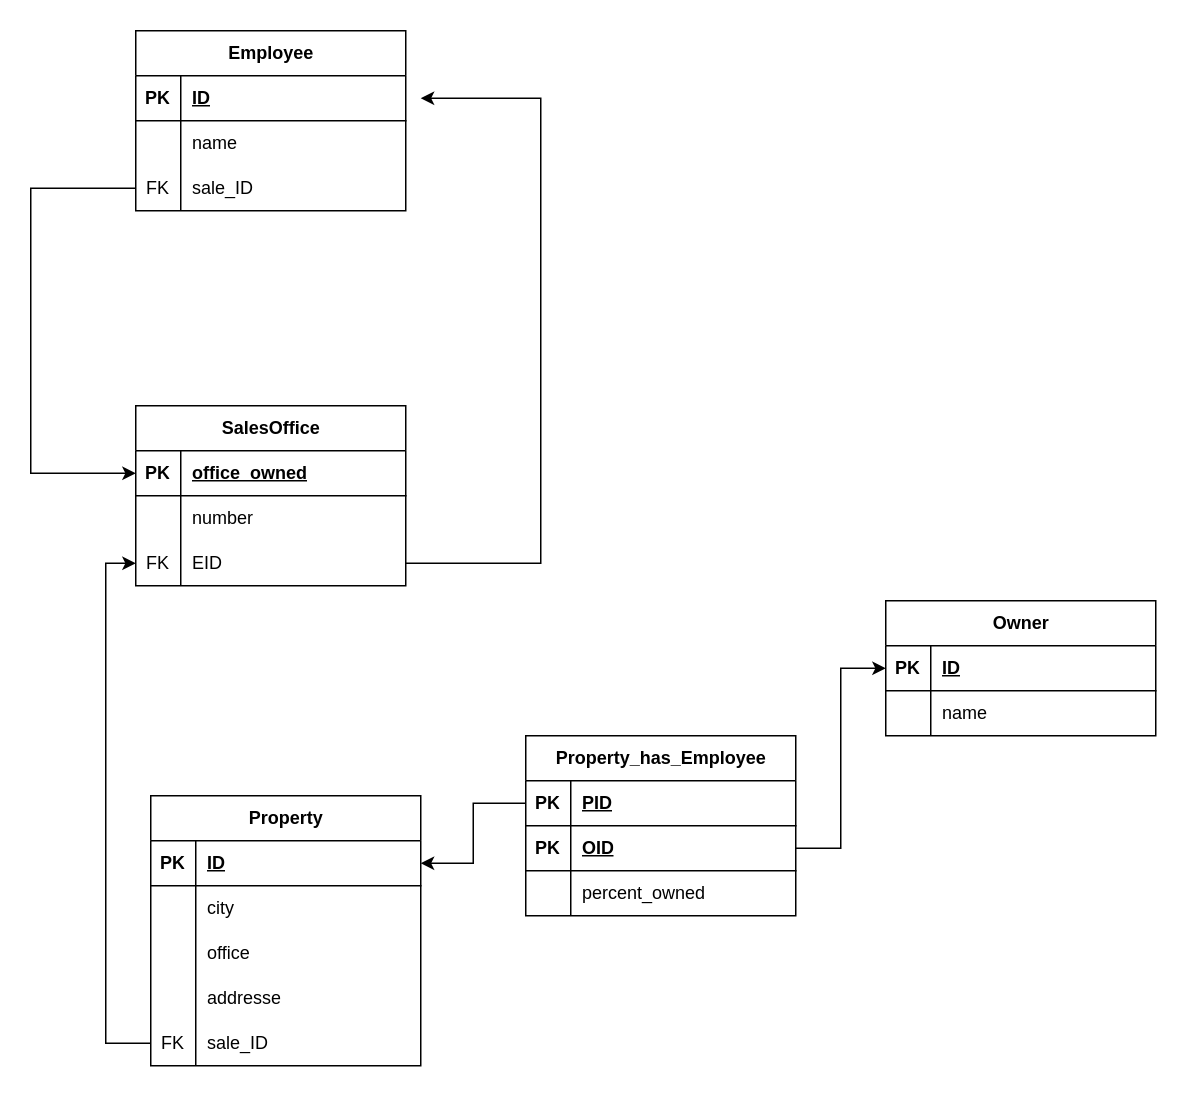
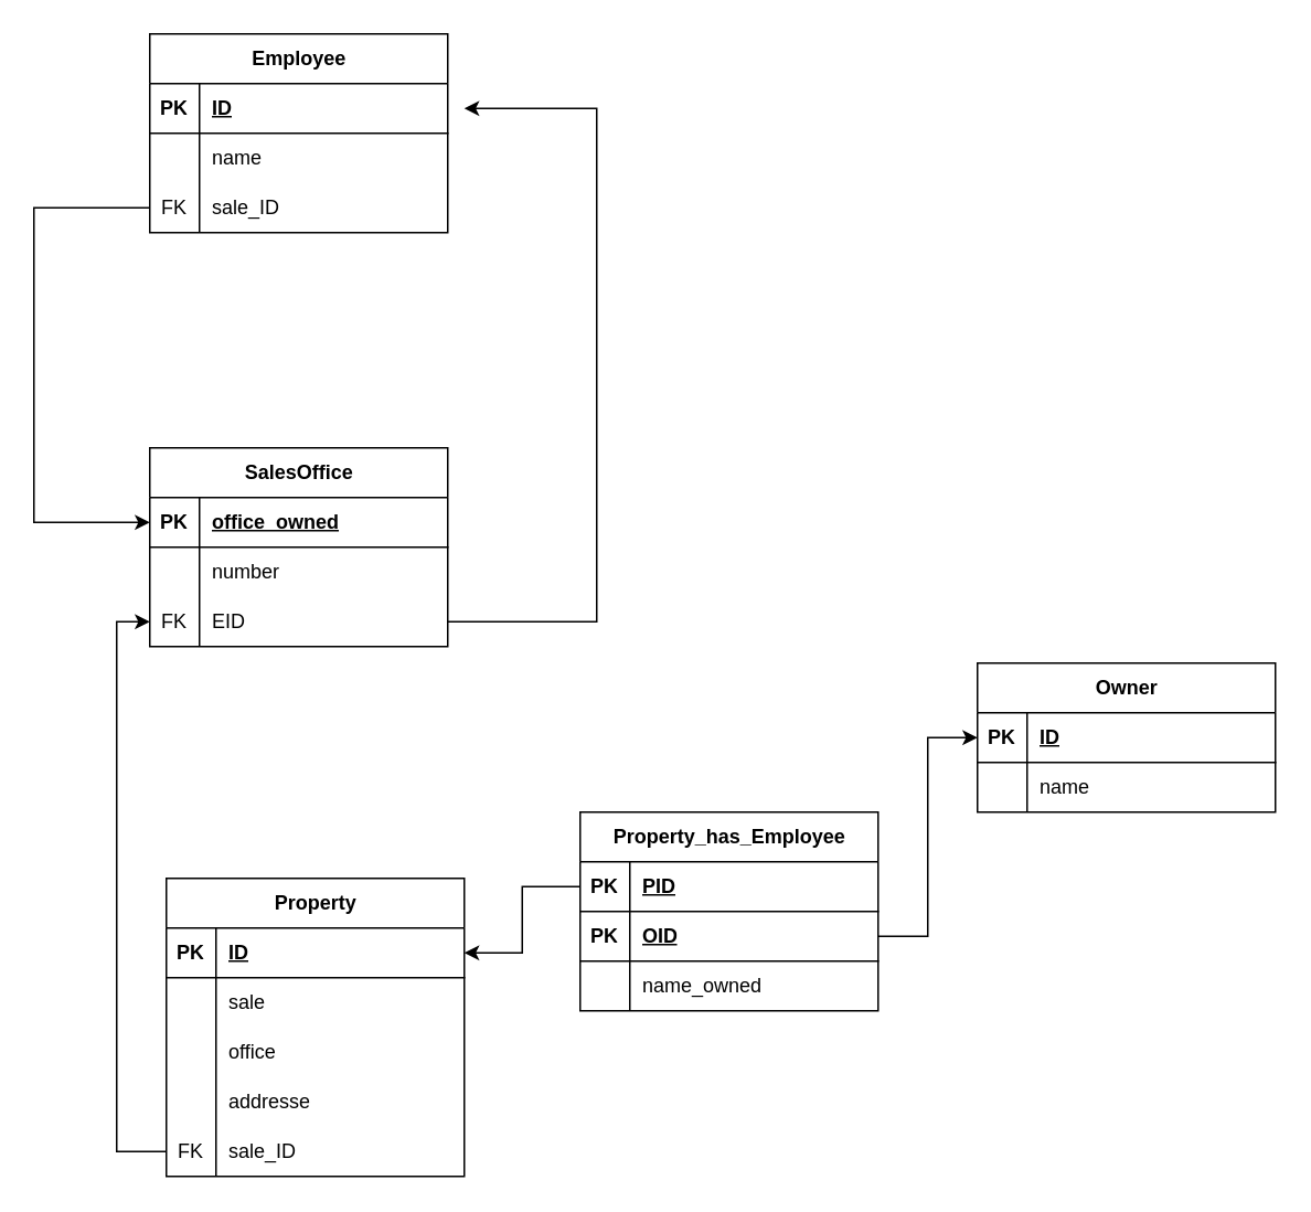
- <mxCell id="57" value="percent_owned" style="shape=partialRectangle;connectable=0;fillColor=none;top=0;left=0;bottom=0;right=0;align=left;spacingLeft=6;overflow=hidden;whiteSpace=wrap;html=1;" vertex="1" parent="55"><mxGeometry x="30" width="150" height="30" as="geometry"><mxRectangle width="150" height="30" as="alternateBounds" /></mxGeometry></mxCell>
+ <mxCell id="57" value="name_owned" style="shape=partialRectangle;connectable=0;fillColor=none;top=0;left=0;bottom=0;right=0;align=left;spacingLeft=6;overflow=hidden;whiteSpace=wrap;html=1;" vertex="1" parent="55"><mxGeometry x="30" width="150" height="30" as="geometry"><mxRectangle width="150" height="30" as="alternateBounds" /></mxGeometry></mxCell>
- <mxCell id="28" value="city" style="shape=partialRectangle;connectable=0;fillColor=none;top=0;left=0;bottom=0;right=0;align=left;spacingLeft=6;overflow=hidden;whiteSpace=wrap;html=1;" vertex="1" parent="26"><mxGeometry x="30" width="150" height="30" as="geometry"><mxRectangle width="150" height="30" as="alternateBounds" /></mxGeometry></mxCell>
+ <mxCell id="28" value="sale" style="shape=partialRectangle;connectable=0;fillColor=none;top=0;left=0;bottom=0;right=0;align=left;spacingLeft=6;overflow=hidden;whiteSpace=wrap;html=1;" vertex="1" parent="26"><mxGeometry x="30" width="150" height="30" as="geometry"><mxRectangle width="150" height="30" as="alternateBounds" /></mxGeometry></mxCell>
